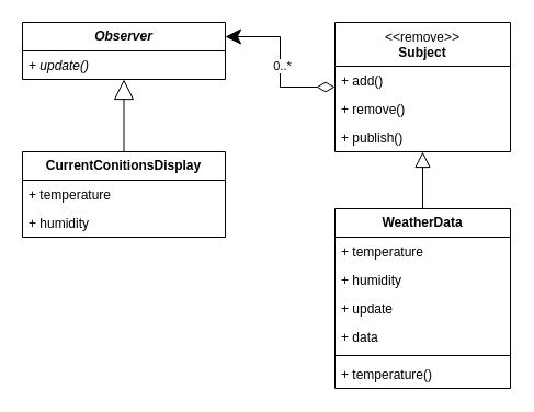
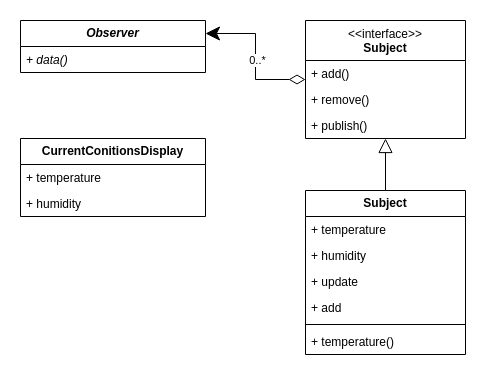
- <mxCell id="4" value="&lt;span style=&quot;font-weight: normal;&quot;&gt;&amp;lt;&amp;lt;remove&amp;gt;&amp;gt;&lt;br&gt;&lt;/span&gt;Subject" style="swimlane;fontStyle=1;align=center;verticalAlign=top;childLayout=stackLayout;horizontal=1;startSize=40;horizontalStack=0;resizeParent=1;resizeParentMax=0;resizeLast=0;collapsible=1;marginBottom=0;whiteSpace=wrap;html=1;" parent="1" vertex="1"><mxGeometry x="305" y="20" width="160" height="118" as="geometry" /></mxCell>
+ <mxCell id="4" value="&lt;span style=&quot;font-weight: normal;&quot;&gt;&amp;lt;&amp;lt;interface&amp;gt;&amp;gt;&lt;br&gt;&lt;/span&gt;Subject" style="swimlane;fontStyle=1;align=center;verticalAlign=top;childLayout=stackLayout;horizontal=1;startSize=40;horizontalStack=0;resizeParent=1;resizeParentMax=0;resizeLast=0;collapsible=1;marginBottom=0;whiteSpace=wrap;html=1;" parent="1" vertex="1"><mxGeometry x="305" y="20" width="160" height="118" as="geometry" /></mxCell>
- <mxCell id="3" value="&lt;i&gt;+ update()&lt;/i&gt;" style="text;strokeColor=none;fillColor=none;align=left;verticalAlign=top;spacingLeft=4;spacingRight=4;overflow=hidden;rotatable=0;points=[[0,0.5],[1,0.5]];portConstraint=eastwest;whiteSpace=wrap;html=1;" parent="2" vertex="1"><mxGeometry y="26" width="185" height="26" as="geometry" /></mxCell>
+ <mxCell id="3" value="&lt;i&gt;+ data()&lt;/i&gt;" style="text;strokeColor=none;fillColor=none;align=left;verticalAlign=top;spacingLeft=4;spacingRight=4;overflow=hidden;rotatable=0;points=[[0,0.5],[1,0.5]];portConstraint=eastwest;whiteSpace=wrap;html=1;" parent="2" vertex="1"><mxGeometry y="26" width="185" height="26" as="geometry" /></mxCell>
- <mxCell id="11" value="" style="endArrow=block;endSize=16;endFill=0;html=1;rounded=0;" parent="1" source="8" target="2" edge="1"><mxGeometry width="160" relative="1" as="geometry"><mxPoint x="185" y="160" as="sourcePoint" /><mxPoint x="345" y="160" as="targetPoint" /></mxGeometry></mxCell>
- <mxCell id="12" value="&lt;b&gt;WeatherData&lt;/b&gt;" style="swimlane;fontStyle=0;childLayout=stackLayout;horizontal=1;startSize=26;fillColor=none;horizontalStack=0;resizeParent=1;resizeParentMax=0;resizeLast=0;collapsible=1;marginBottom=0;whiteSpace=wrap;html=1;" parent="1" vertex="1"><mxGeometry x="305" y="190" width="160" height="164" as="geometry" /></mxCell>
+ <mxCell id="12" value="&lt;b&gt;Subject&lt;/b&gt;" style="swimlane;fontStyle=0;childLayout=stackLayout;horizontal=1;startSize=26;fillColor=none;horizontalStack=0;resizeParent=1;resizeParentMax=0;resizeLast=0;collapsible=1;marginBottom=0;whiteSpace=wrap;html=1;" parent="1" vertex="1"><mxGeometry x="305" y="190" width="160" height="164" as="geometry" /></mxCell>
- <mxCell id="16" value="+ data" style="text;strokeColor=none;fillColor=none;align=left;verticalAlign=top;spacingLeft=4;spacingRight=4;overflow=hidden;rotatable=0;points=[[0,0.5],[1,0.5]];portConstraint=eastwest;whiteSpace=wrap;html=1;" parent="12" vertex="1"><mxGeometry y="104" width="160" height="26" as="geometry" /></mxCell>
+ <mxCell id="16" value="+ add" style="text;strokeColor=none;fillColor=none;align=left;verticalAlign=top;spacingLeft=4;spacingRight=4;overflow=hidden;rotatable=0;points=[[0,0.5],[1,0.5]];portConstraint=eastwest;whiteSpace=wrap;html=1;" parent="12" vertex="1"><mxGeometry y="104" width="160" height="26" as="geometry" /></mxCell>
